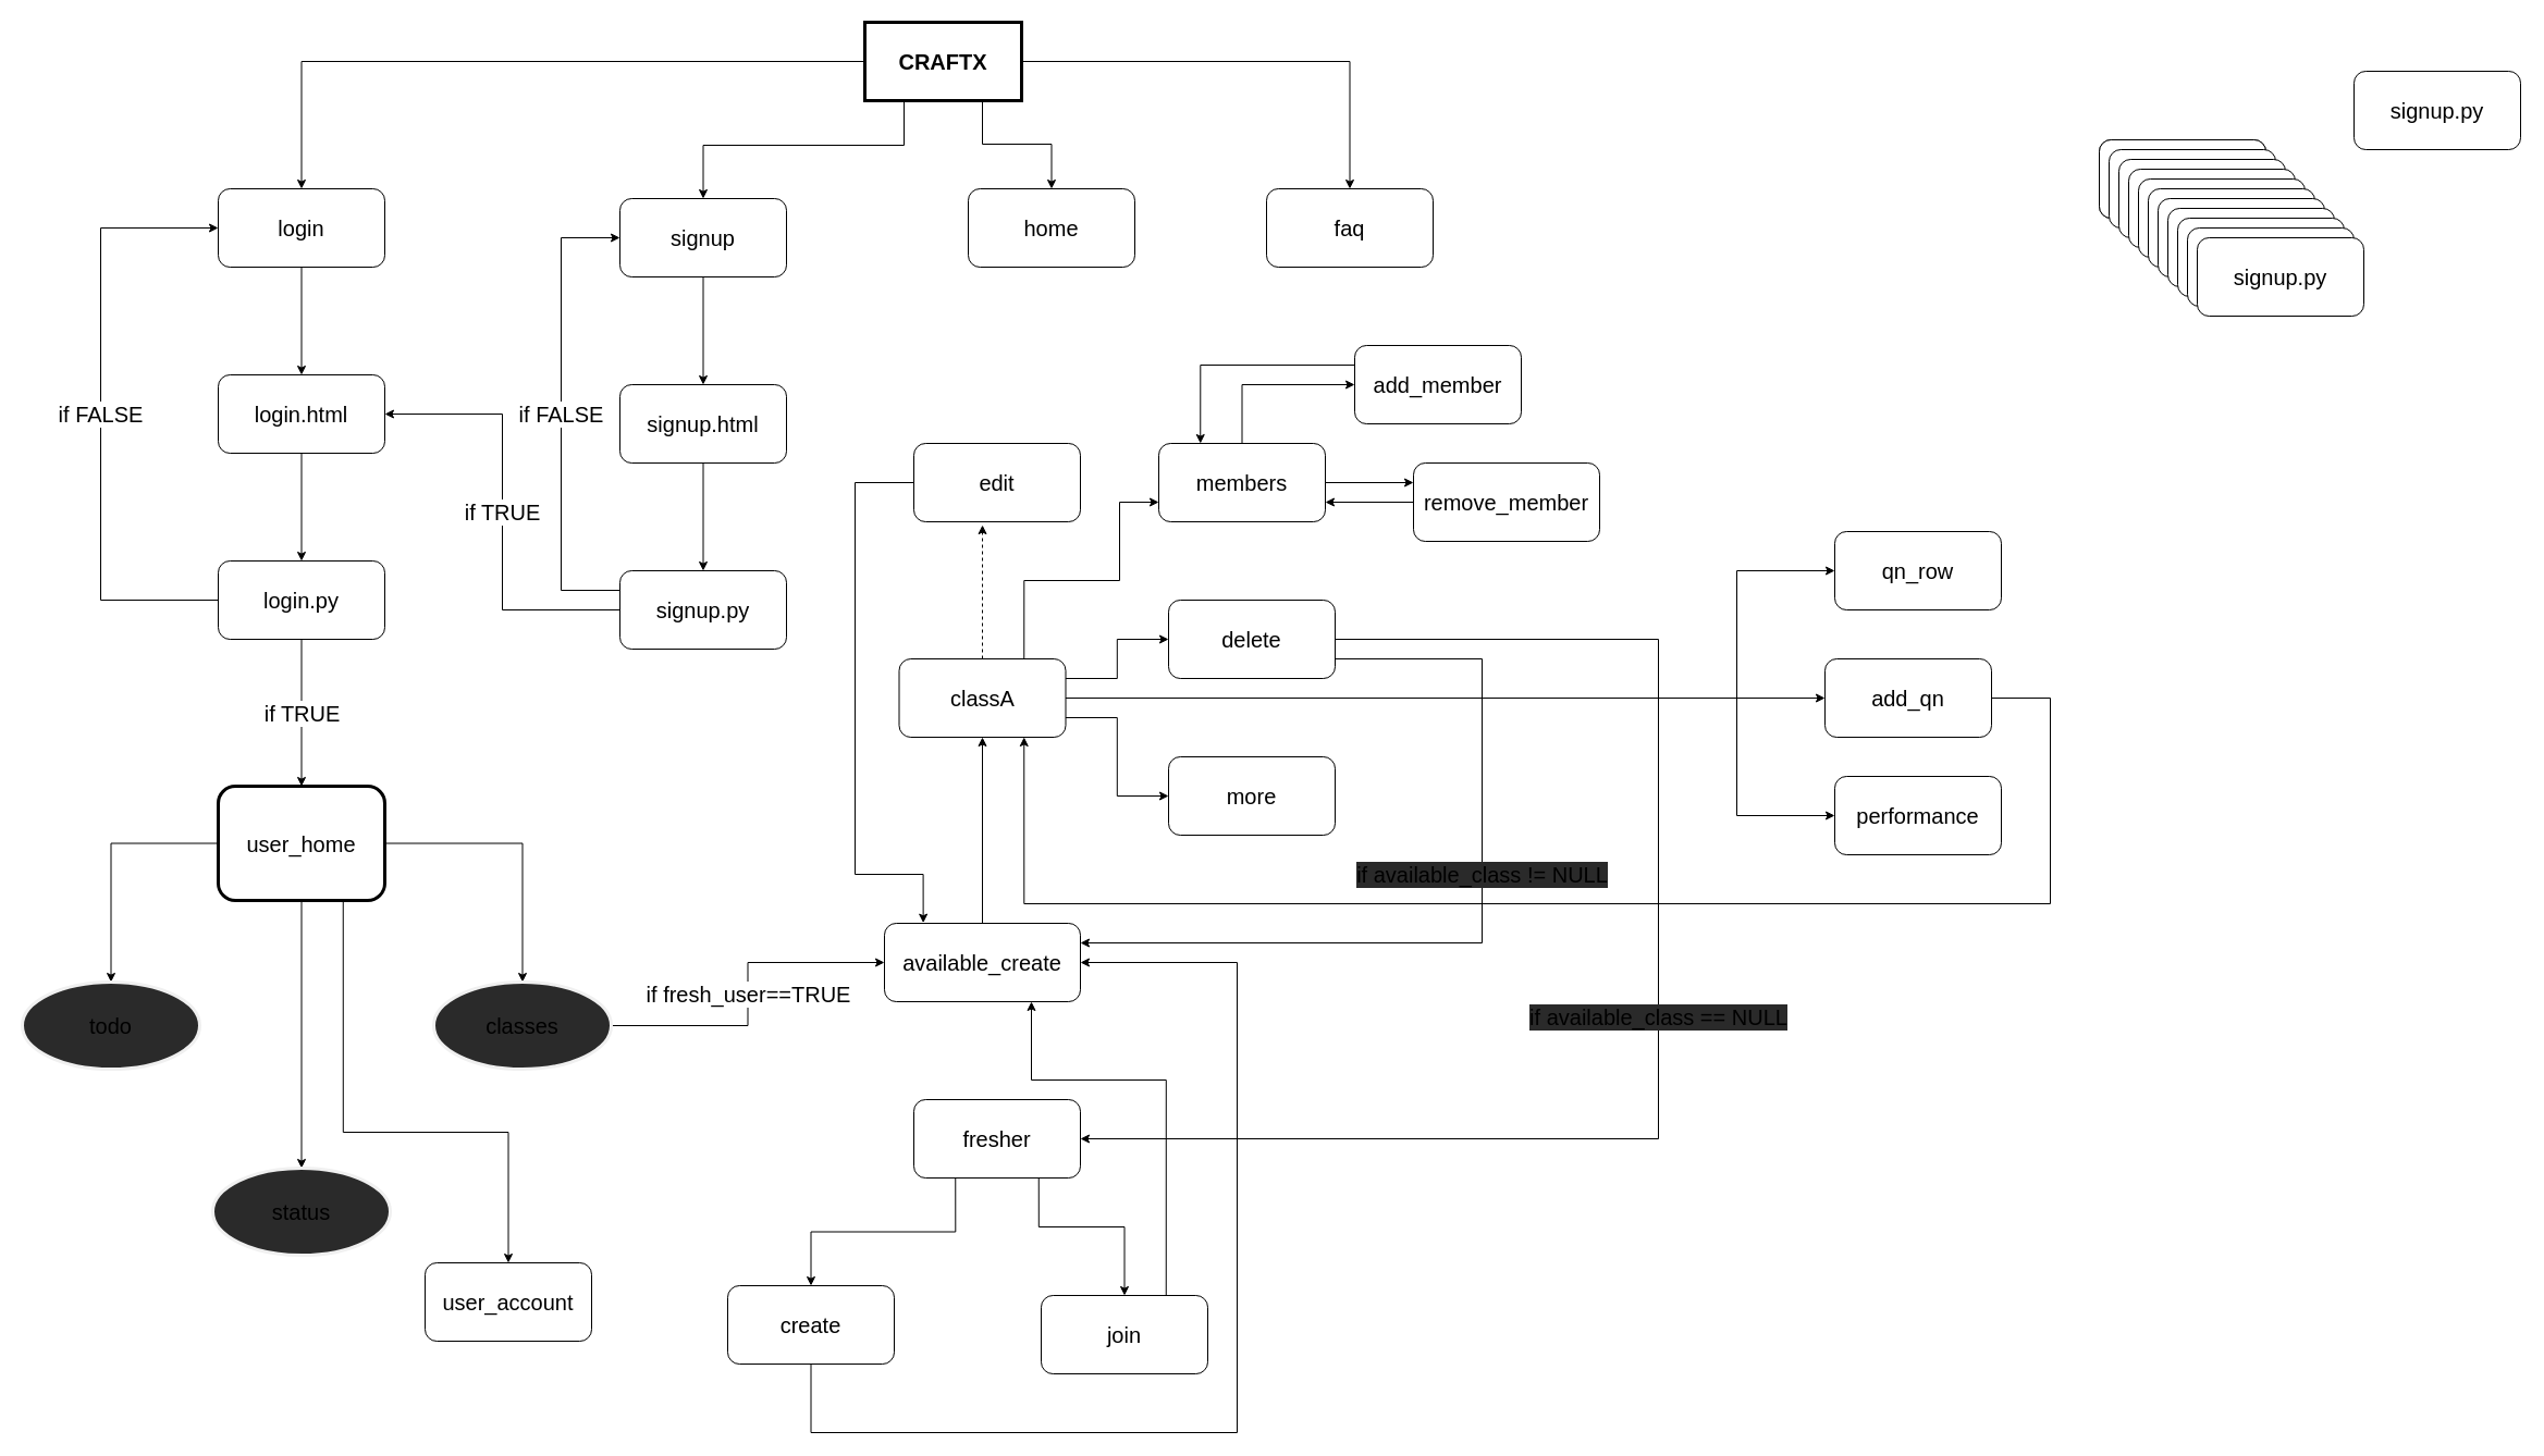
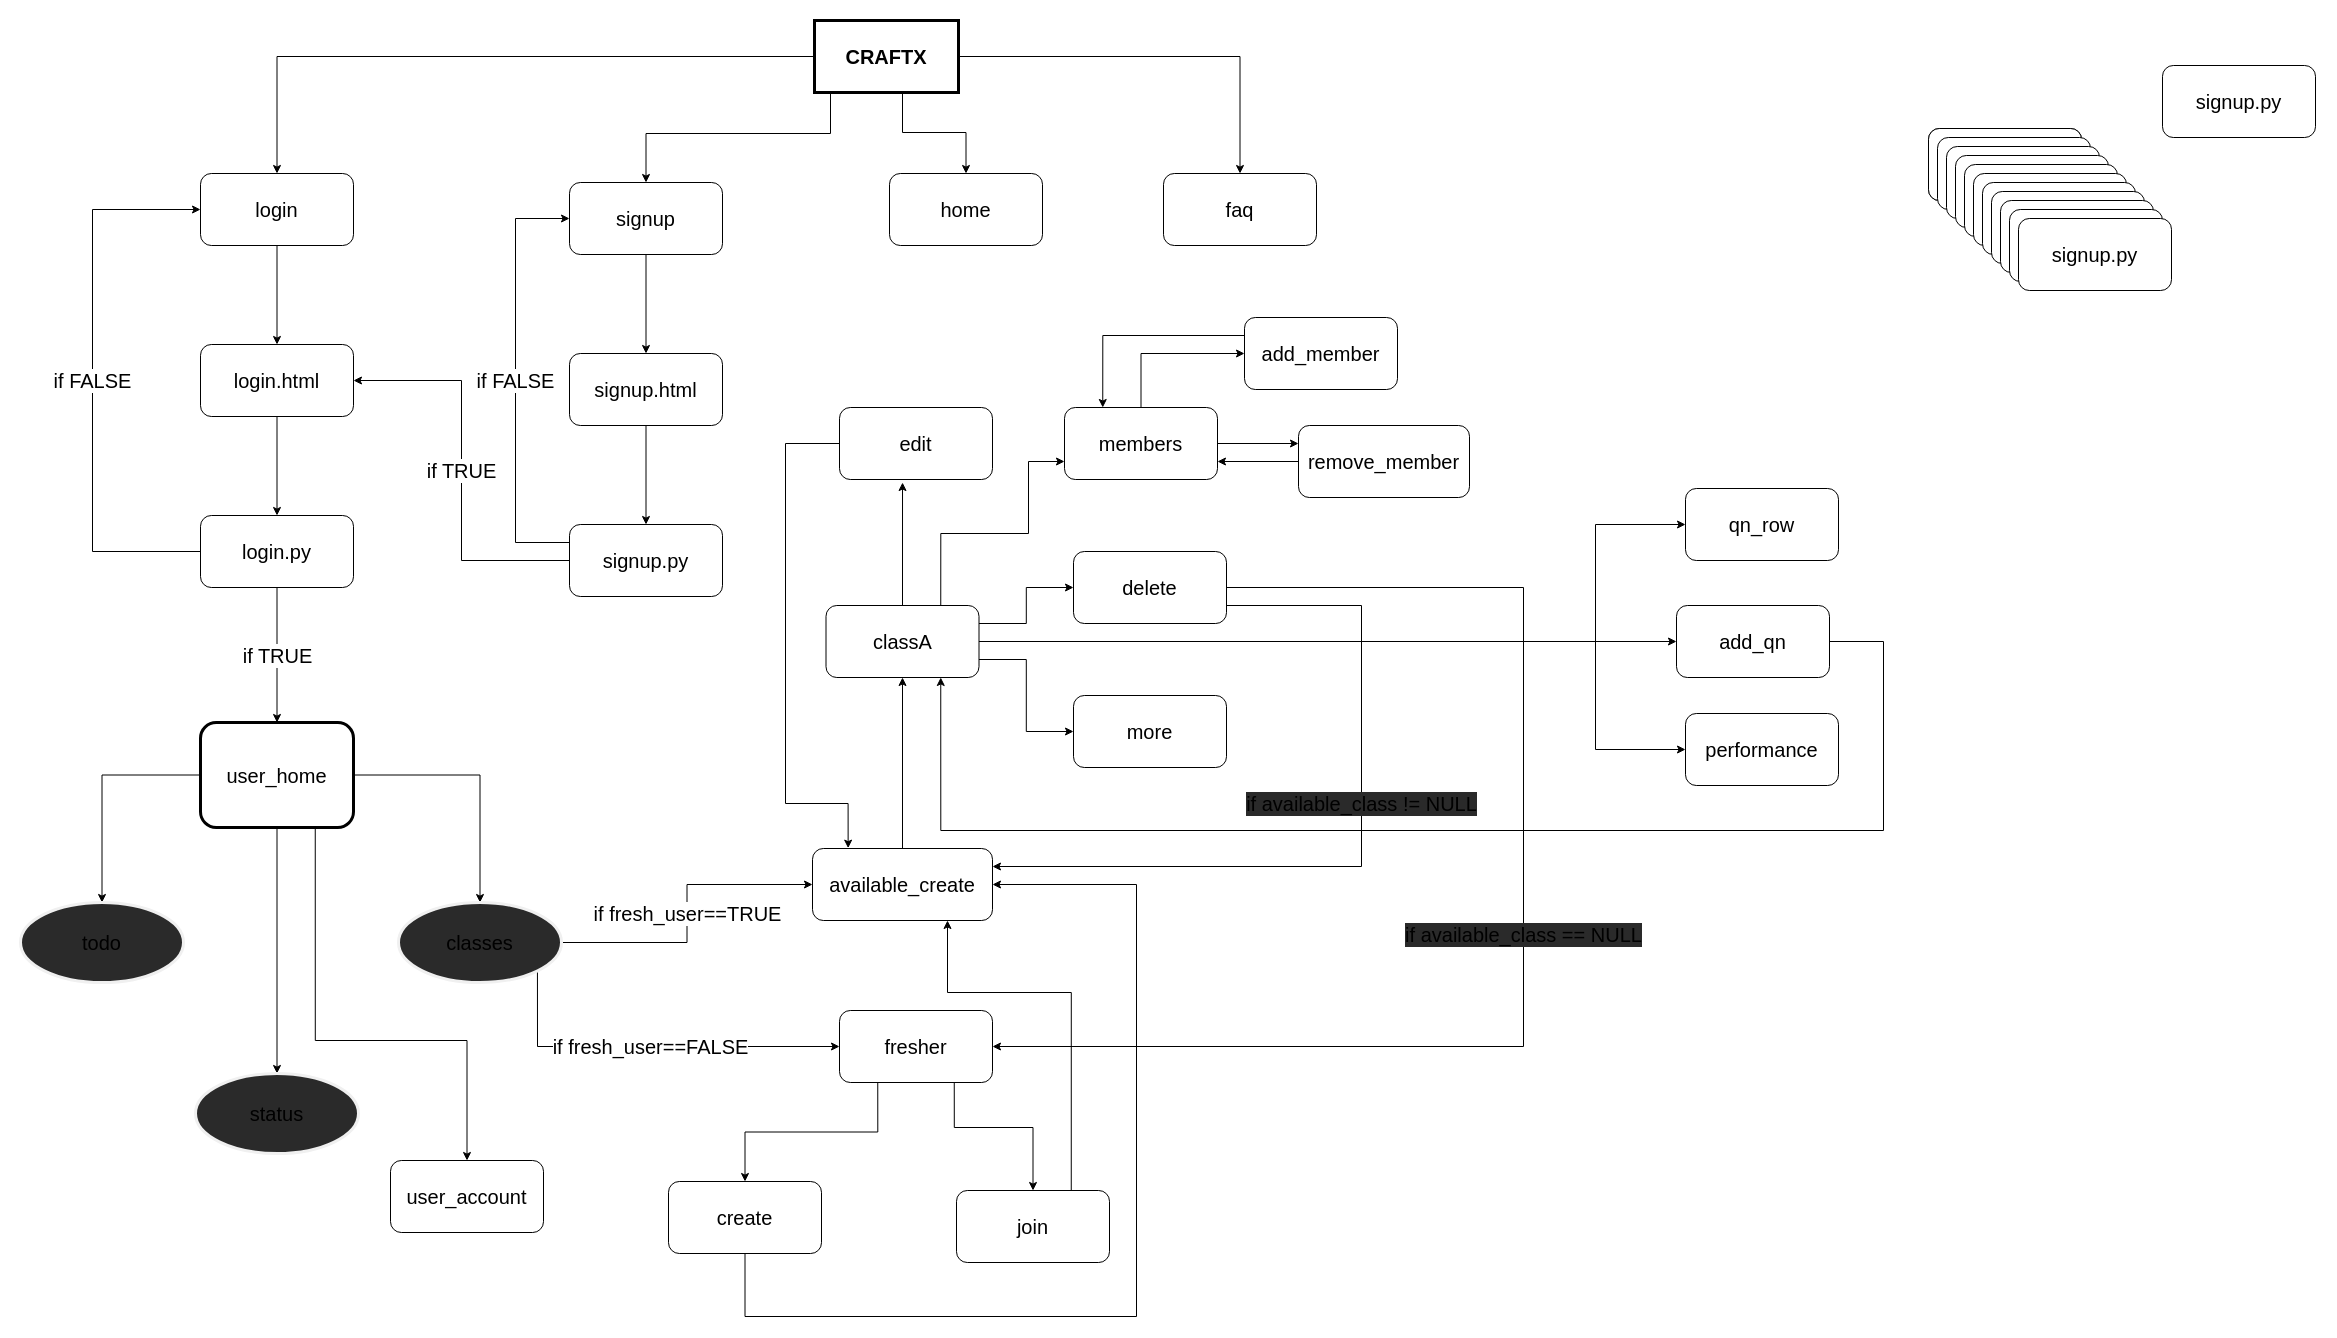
- <mxCell id="6" value="&lt;font style=&quot;font-size: 20px&quot;&gt;CRAFTX&lt;/font&gt;" style="rounded=0;whiteSpace=wrap;html=1;fontStyle=1;strokeWidth=3;sketch=0;shadow=0;" parent="1" vertex="1"><mxGeometry x="794" y="20" width="144" height="72" as="geometry" /></mxCell>
+ <mxCell id="6" value="&lt;font style=&quot;font-size: 20px&quot;&gt;CRAFTX&lt;/font&gt;" style="rounded=0;whiteSpace=wrap;html=1;fontStyle=1;strokeWidth=3;sketch=0;shadow=0;" parent="1" vertex="1"><mxGeometry x="814" y="20" width="144" height="72" as="geometry" /></mxCell>
- <mxCell id="35" style="edgeStyle=orthogonalEdgeStyle;rounded=0;sketch=0;orthogonalLoop=1;jettySize=auto;html=1;exitX=0.5;exitY=0;exitDx=0;exitDy=0;entryX=0.412;entryY=1.042;entryDx=0;entryDy=0;entryPerimeter=0;shadow=0;labelBackgroundColor=#2A2A2A;dashed=1;" edge="1" parent="1" source="42" target="44"><mxGeometry relative="1" as="geometry" /></mxCell>
+ <mxCell id="35" style="edgeStyle=orthogonalEdgeStyle;rounded=0;sketch=0;orthogonalLoop=1;jettySize=auto;html=1;exitX=0.5;exitY=0;exitDx=0;exitDy=0;entryX=0.412;entryY=1.042;entryDx=0;entryDy=0;entryPerimeter=0;shadow=0;labelBackgroundColor=#2A2A2A;" edge="1" parent="1" source="42" target="44"><mxGeometry relative="1" as="geometry" /></mxCell>
+ <mxCell id="29" value="if fresh_user==FALSE" style="edgeStyle=orthogonalEdgeStyle;rounded=0;sketch=0;orthogonalLoop=1;jettySize=auto;html=1;exitX=1;exitY=1;exitDx=0;exitDy=0;entryX=0;entryY=0.5;entryDx=0;entryDy=0;fontSize=20;shadow=0;" parent="1" source="30" target="50" edge="1"><mxGeometry relative="1" as="geometry"><Array as="points"><mxPoint x="537" y="1046" /></Array></mxGeometry></mxCell>
